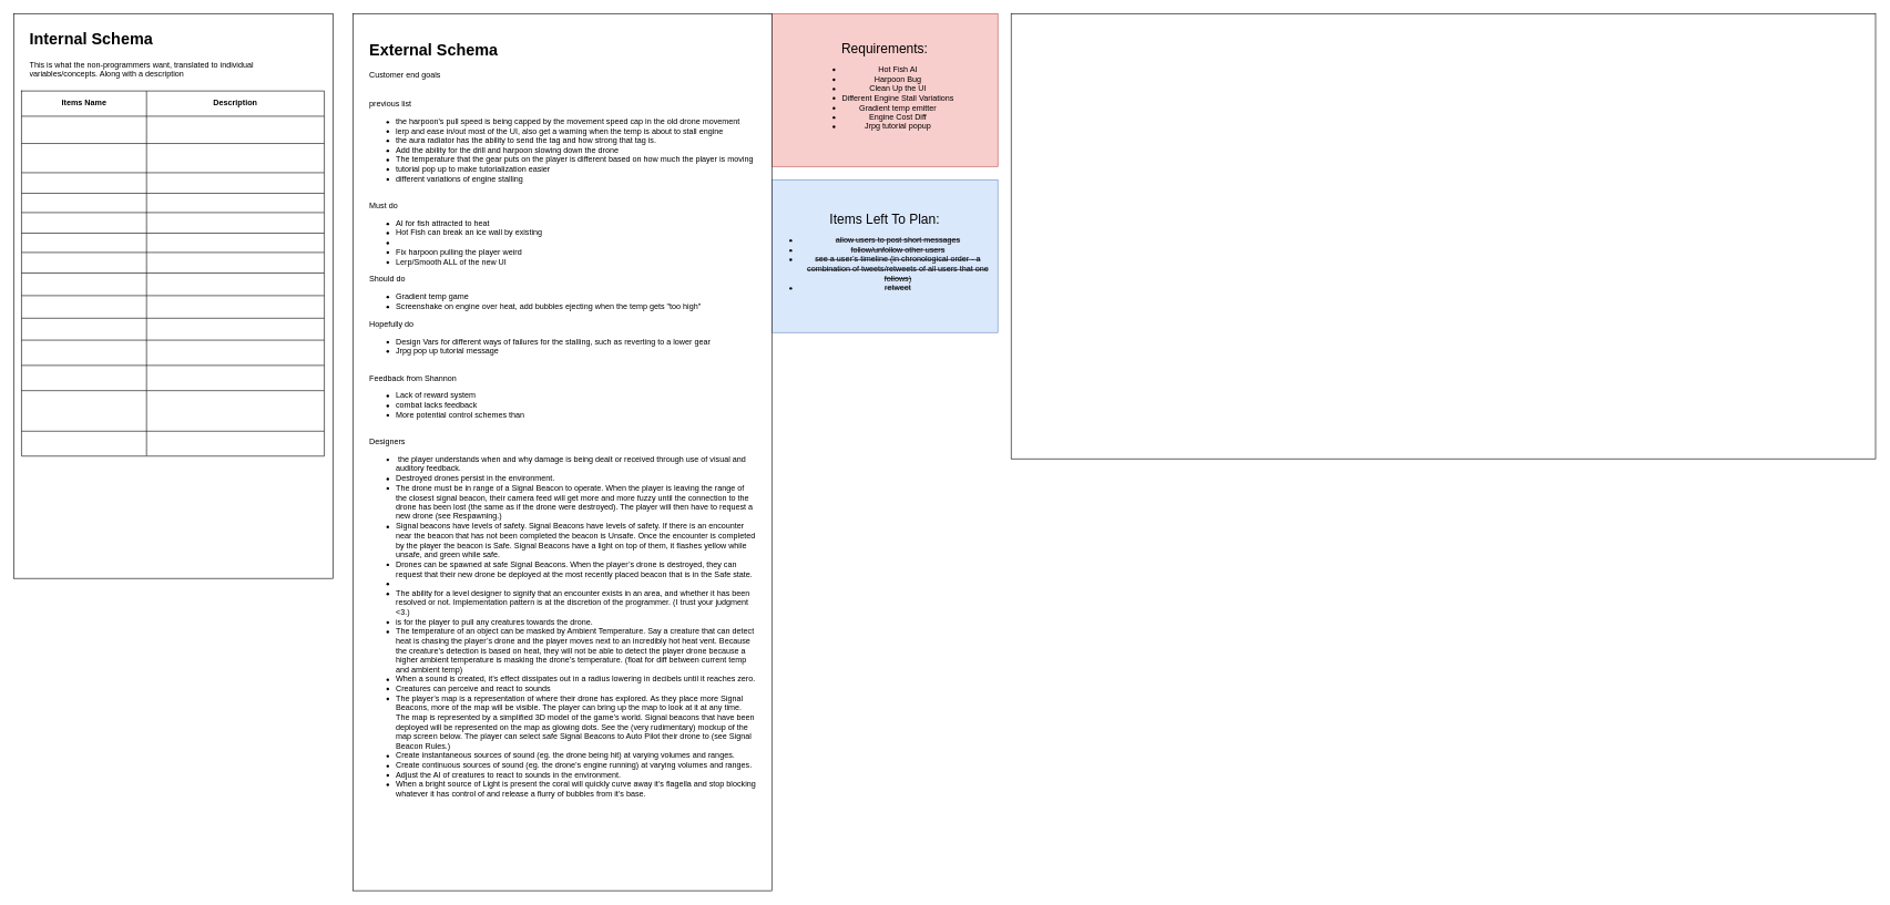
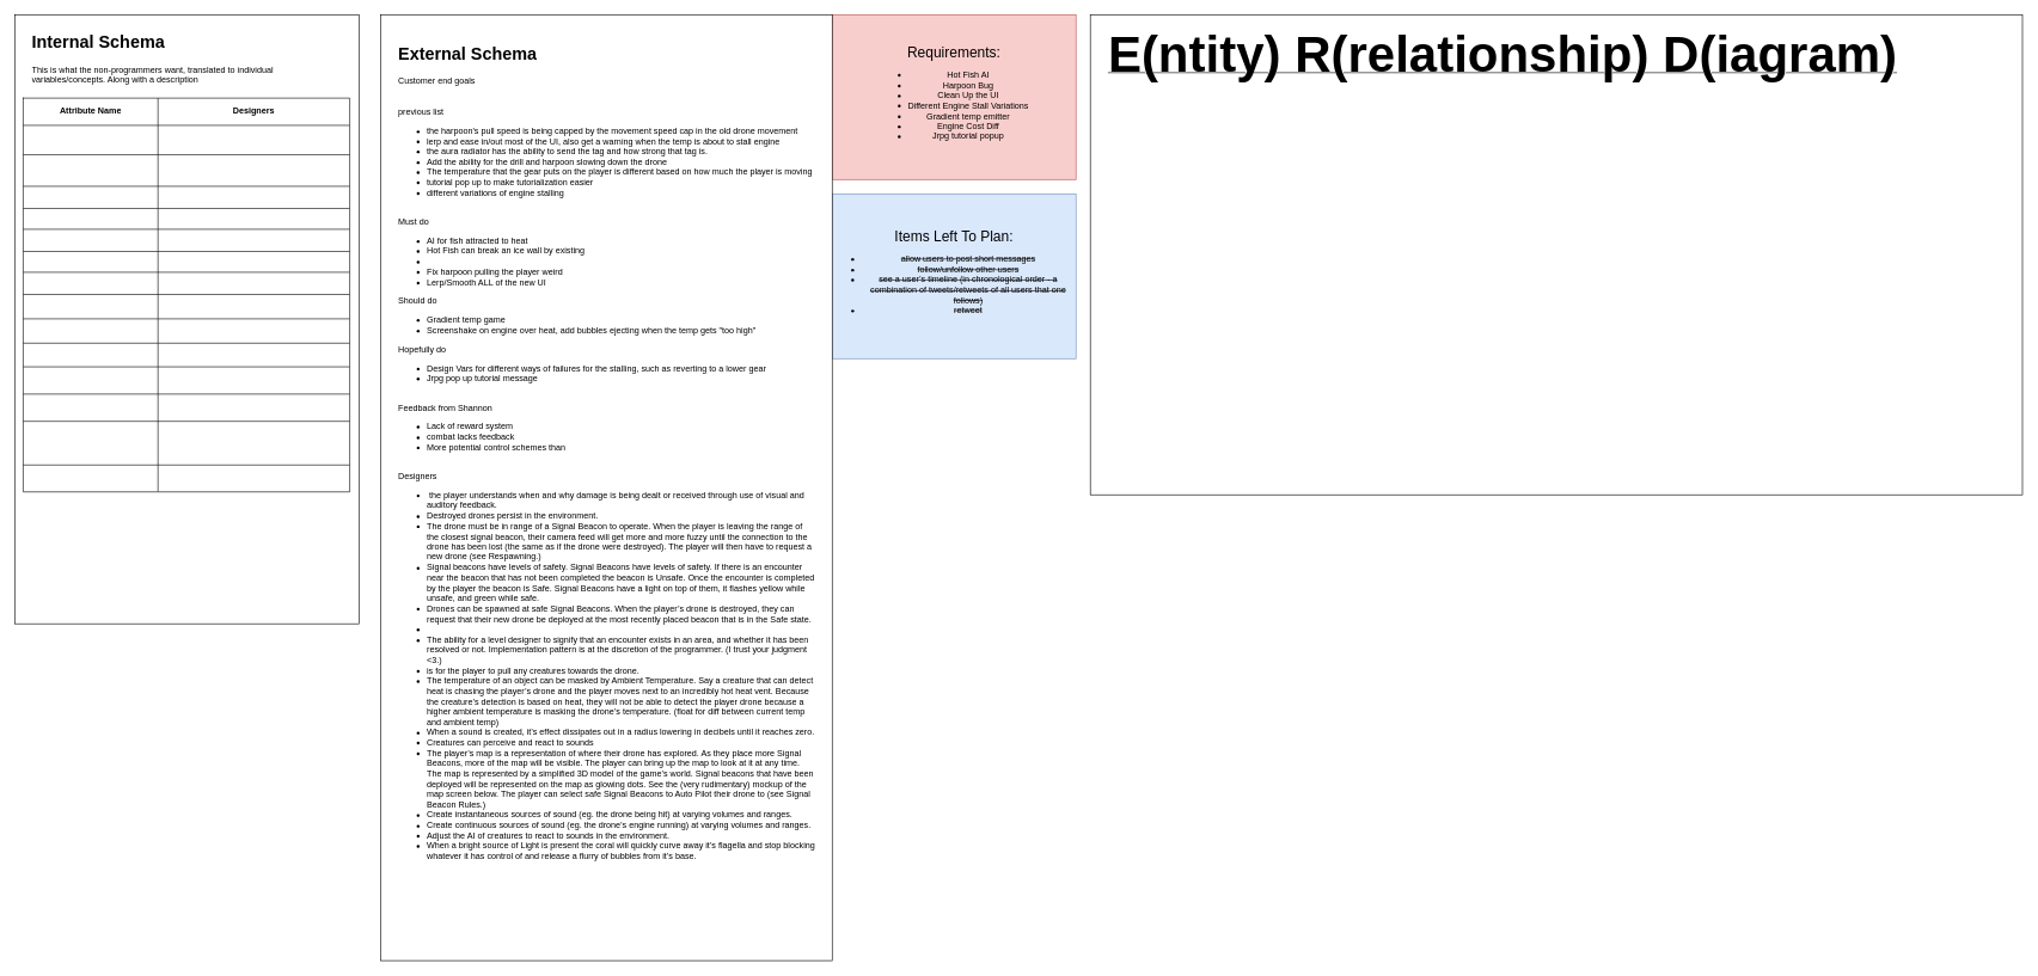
+ <mxCell id="59" value="&lt;font size=&quot;1&quot;&gt;&lt;u&gt;&lt;b style=&quot;font-size: 70px&quot;&gt;E(ntity) R(relationship) D(iagram)&lt;/b&gt;&lt;/u&gt;&lt;/font&gt;" style="text;html=1;strokeColor=none;fillColor=none;align=left;verticalAlign=middle;whiteSpace=wrap;rounded=0;" parent="57" vertex="1"><mxGeometry x="23.494" width="1276.506" height="110" as="geometry" /></mxCell>
- <mxCell id="7" value="&lt;b&gt;Items Name&lt;/b&gt;" style="shape=partialRectangle;html=1;whiteSpace=wrap;connectable=0;fillColor=none;top=0;left=0;bottom=0;right=0;overflow=hidden;" parent="6" vertex="1"><mxGeometry width="188" height="38" as="geometry"><mxRectangle width="188" height="38" as="alternateBounds" /></mxGeometry></mxCell>
+ <mxCell id="7" value="&lt;b&gt;Attribute Name&lt;/b&gt;" style="shape=partialRectangle;html=1;whiteSpace=wrap;connectable=0;fillColor=none;top=0;left=0;bottom=0;right=0;overflow=hidden;" parent="6" vertex="1"><mxGeometry width="188" height="38" as="geometry"><mxRectangle width="188" height="38" as="alternateBounds" /></mxGeometry></mxCell>
- <mxCell id="8" value="&lt;b&gt;Description&lt;/b&gt;" style="shape=partialRectangle;html=1;whiteSpace=wrap;connectable=0;fillColor=none;top=0;left=0;bottom=0;right=0;overflow=hidden;" parent="6" vertex="1"><mxGeometry x="188" width="267" height="38" as="geometry"><mxRectangle width="267" height="38" as="alternateBounds" /></mxGeometry></mxCell>
+ <mxCell id="8" value="&lt;b&gt;Designers&lt;/b&gt;" style="shape=partialRectangle;html=1;whiteSpace=wrap;connectable=0;fillColor=none;top=0;left=0;bottom=0;right=0;overflow=hidden;" parent="6" vertex="1"><mxGeometry x="188" width="267" height="38" as="geometry"><mxRectangle width="267" height="38" as="alternateBounds" /></mxGeometry></mxCell>
